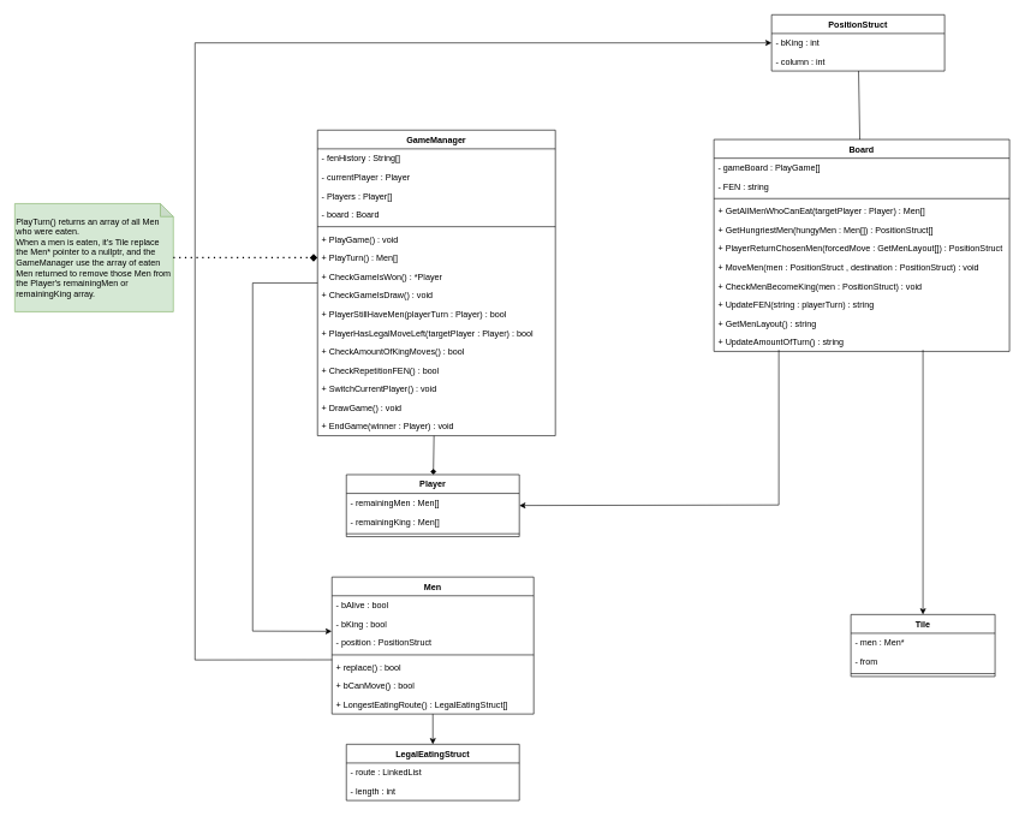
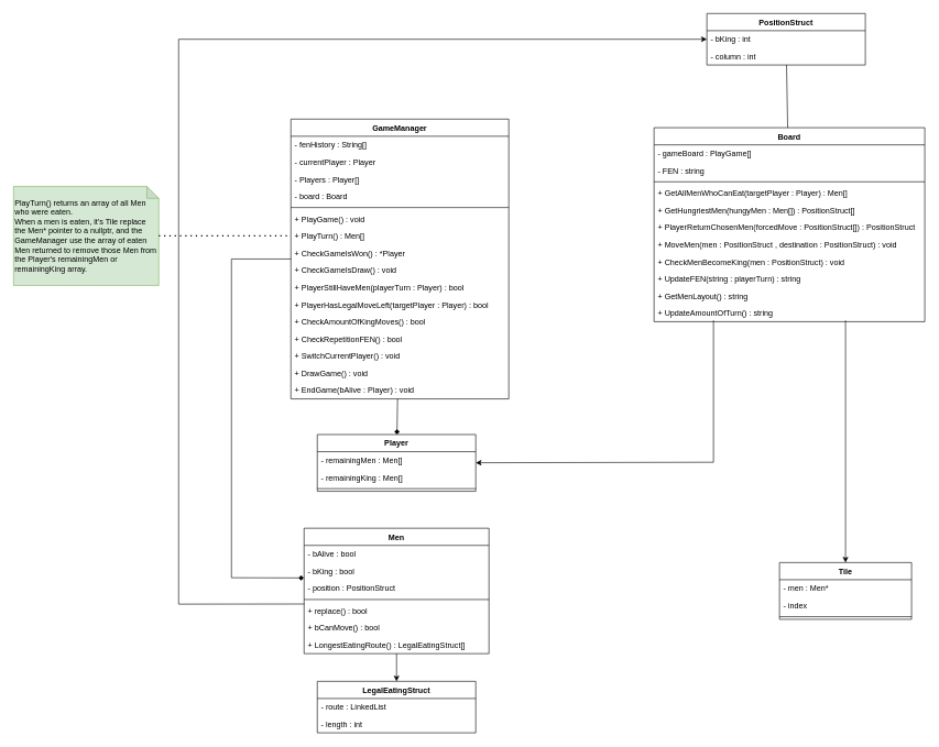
- <mxCell id="8" value="+ PlayerReturnChosenMen(forcedMove : GetMenLayout[]) : PositionStruct" style="text;strokeColor=none;fillColor=none;align=left;verticalAlign=top;spacingLeft=4;spacingRight=4;overflow=hidden;rotatable=0;points=[[0,0.5],[1,0.5]];portConstraint=eastwest;movable=0;resizable=0;deletable=0;editable=0;connectable=0;" parent="2" vertex="1"><mxGeometry y="138" width="410" height="26" as="geometry" /></mxCell>
+ <mxCell id="8" value="+ PlayerReturnChosenMen(forcedMove : PositionStruct[]) : PositionStruct" style="text;strokeColor=none;fillColor=none;align=left;verticalAlign=top;spacingLeft=4;spacingRight=4;overflow=hidden;rotatable=0;points=[[0,0.5],[1,0.5]];portConstraint=eastwest;movable=0;resizable=0;deletable=0;editable=0;connectable=0;" parent="2" vertex="1"><mxGeometry y="138" width="410" height="26" as="geometry" /></mxCell>
- <mxCell id="59" value="" style="endArrow=diamond;dashed=1;html=1;dashPattern=1 3;strokeWidth=2;rounded=0;fontSize=16;movable=0;resizable=0;rotatable=0;deletable=0;editable=0;connectable=0;" edge="1" parent="1" source="58" target="21"><mxGeometry width="50" height="50" relative="1" as="geometry"><mxPoint x="280" y="580" as="sourcePoint" /><mxPoint x="330" y="530" as="targetPoint" /></mxGeometry></mxCell>
+ <mxCell id="59" value="" style="endArrow=none;dashed=1;html=1;dashPattern=1 3;strokeWidth=2;rounded=0;fontSize=16;movable=0;resizable=0;rotatable=0;deletable=0;editable=0;connectable=0;" edge="1" parent="1" source="58" target="21"><mxGeometry width="50" height="50" relative="1" as="geometry"><mxPoint x="280" y="580" as="sourcePoint" /><mxPoint x="330" y="530" as="targetPoint" /></mxGeometry></mxCell>
- <mxCell id="30" value="+ EndGame(winner : Player) : void" style="text;strokeColor=none;fillColor=none;align=left;verticalAlign=top;spacingLeft=4;spacingRight=4;overflow=hidden;rotatable=0;points=[[0,0.5],[1,0.5]];portConstraint=eastwest;movable=0;resizable=0;deletable=0;editable=0;connectable=0;" parent="14" vertex="1"><mxGeometry y="398" width="330" height="26" as="geometry" /></mxCell>
+ <mxCell id="30" value="+ EndGame(bAlive : Player) : void" style="text;strokeColor=none;fillColor=none;align=left;verticalAlign=top;spacingLeft=4;spacingRight=4;overflow=hidden;rotatable=0;points=[[0,0.5],[1,0.5]];portConstraint=eastwest;movable=0;resizable=0;deletable=0;editable=0;connectable=0;" parent="14" vertex="1"><mxGeometry y="398" width="330" height="26" as="geometry" /></mxCell>
- <mxCell id="54" value="" style="endArrow=classic;html=1;rounded=0;movable=0;resizable=0;rotatable=0;deletable=0;editable=0;connectable=0;entryX=-0.001;entryY=0.896;entryDx=0;entryDy=0;entryPerimeter=0;" parent="1" source="14" target="33" edge="1"><mxGeometry width="50" height="50" relative="1" as="geometry"><mxPoint x="410" y="590" as="sourcePoint" /><mxPoint x="810" y="480" as="targetPoint" /><Array as="points"><mxPoint x="350" y="392" /><mxPoint x="350" y="875" /></Array></mxGeometry></mxCell>
+ <mxCell id="54" value="" style="endArrow=diamond;html=1;rounded=0;movable=0;resizable=0;rotatable=0;deletable=0;editable=0;connectable=0;entryX=-0.001;entryY=0.896;entryDx=0;entryDy=0;entryPerimeter=0;" parent="1" source="14" target="33" edge="1"><mxGeometry width="50" height="50" relative="1" as="geometry"><mxPoint x="410" y="590" as="sourcePoint" /><mxPoint x="810" y="480" as="targetPoint" /><Array as="points"><mxPoint x="350" y="392" /><mxPoint x="350" y="875" /></Array></mxGeometry></mxCell>
- <mxCell id="51" value="- from" style="text;strokeColor=none;fillColor=none;align=left;verticalAlign=top;spacingLeft=4;spacingRight=4;overflow=hidden;rotatable=0;points=[[0,0.5],[1,0.5]];portConstraint=eastwest;movable=0;resizable=0;deletable=0;editable=0;connectable=0;" parent="49" vertex="1"><mxGeometry y="52" width="200" height="26" as="geometry" /></mxCell>
+ <mxCell id="51" value="- index" style="text;strokeColor=none;fillColor=none;align=left;verticalAlign=top;spacingLeft=4;spacingRight=4;overflow=hidden;rotatable=0;points=[[0,0.5],[1,0.5]];portConstraint=eastwest;movable=0;resizable=0;deletable=0;editable=0;connectable=0;" parent="49" vertex="1"><mxGeometry y="52" width="200" height="26" as="geometry" /></mxCell>
